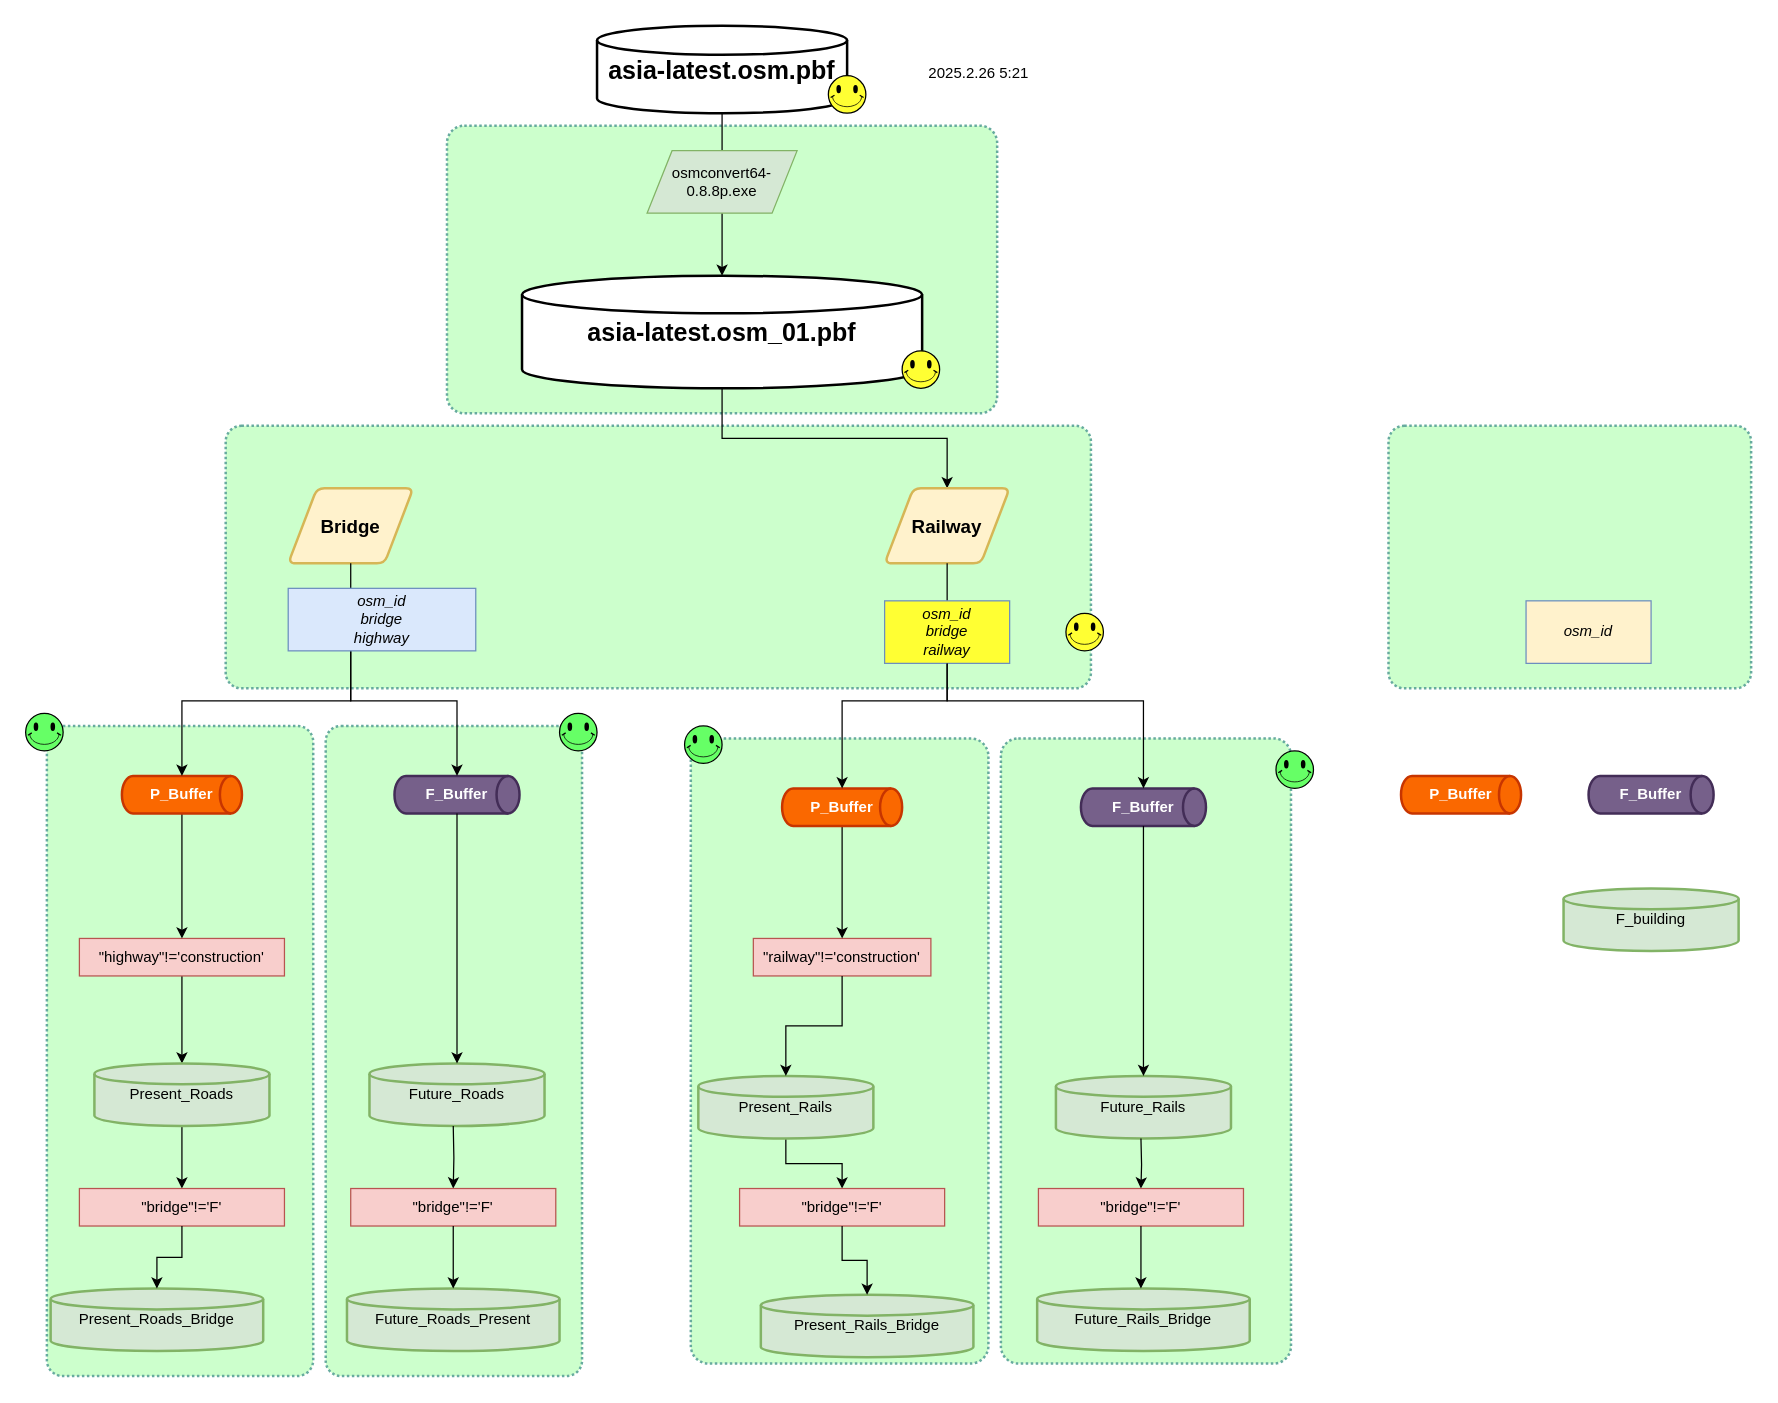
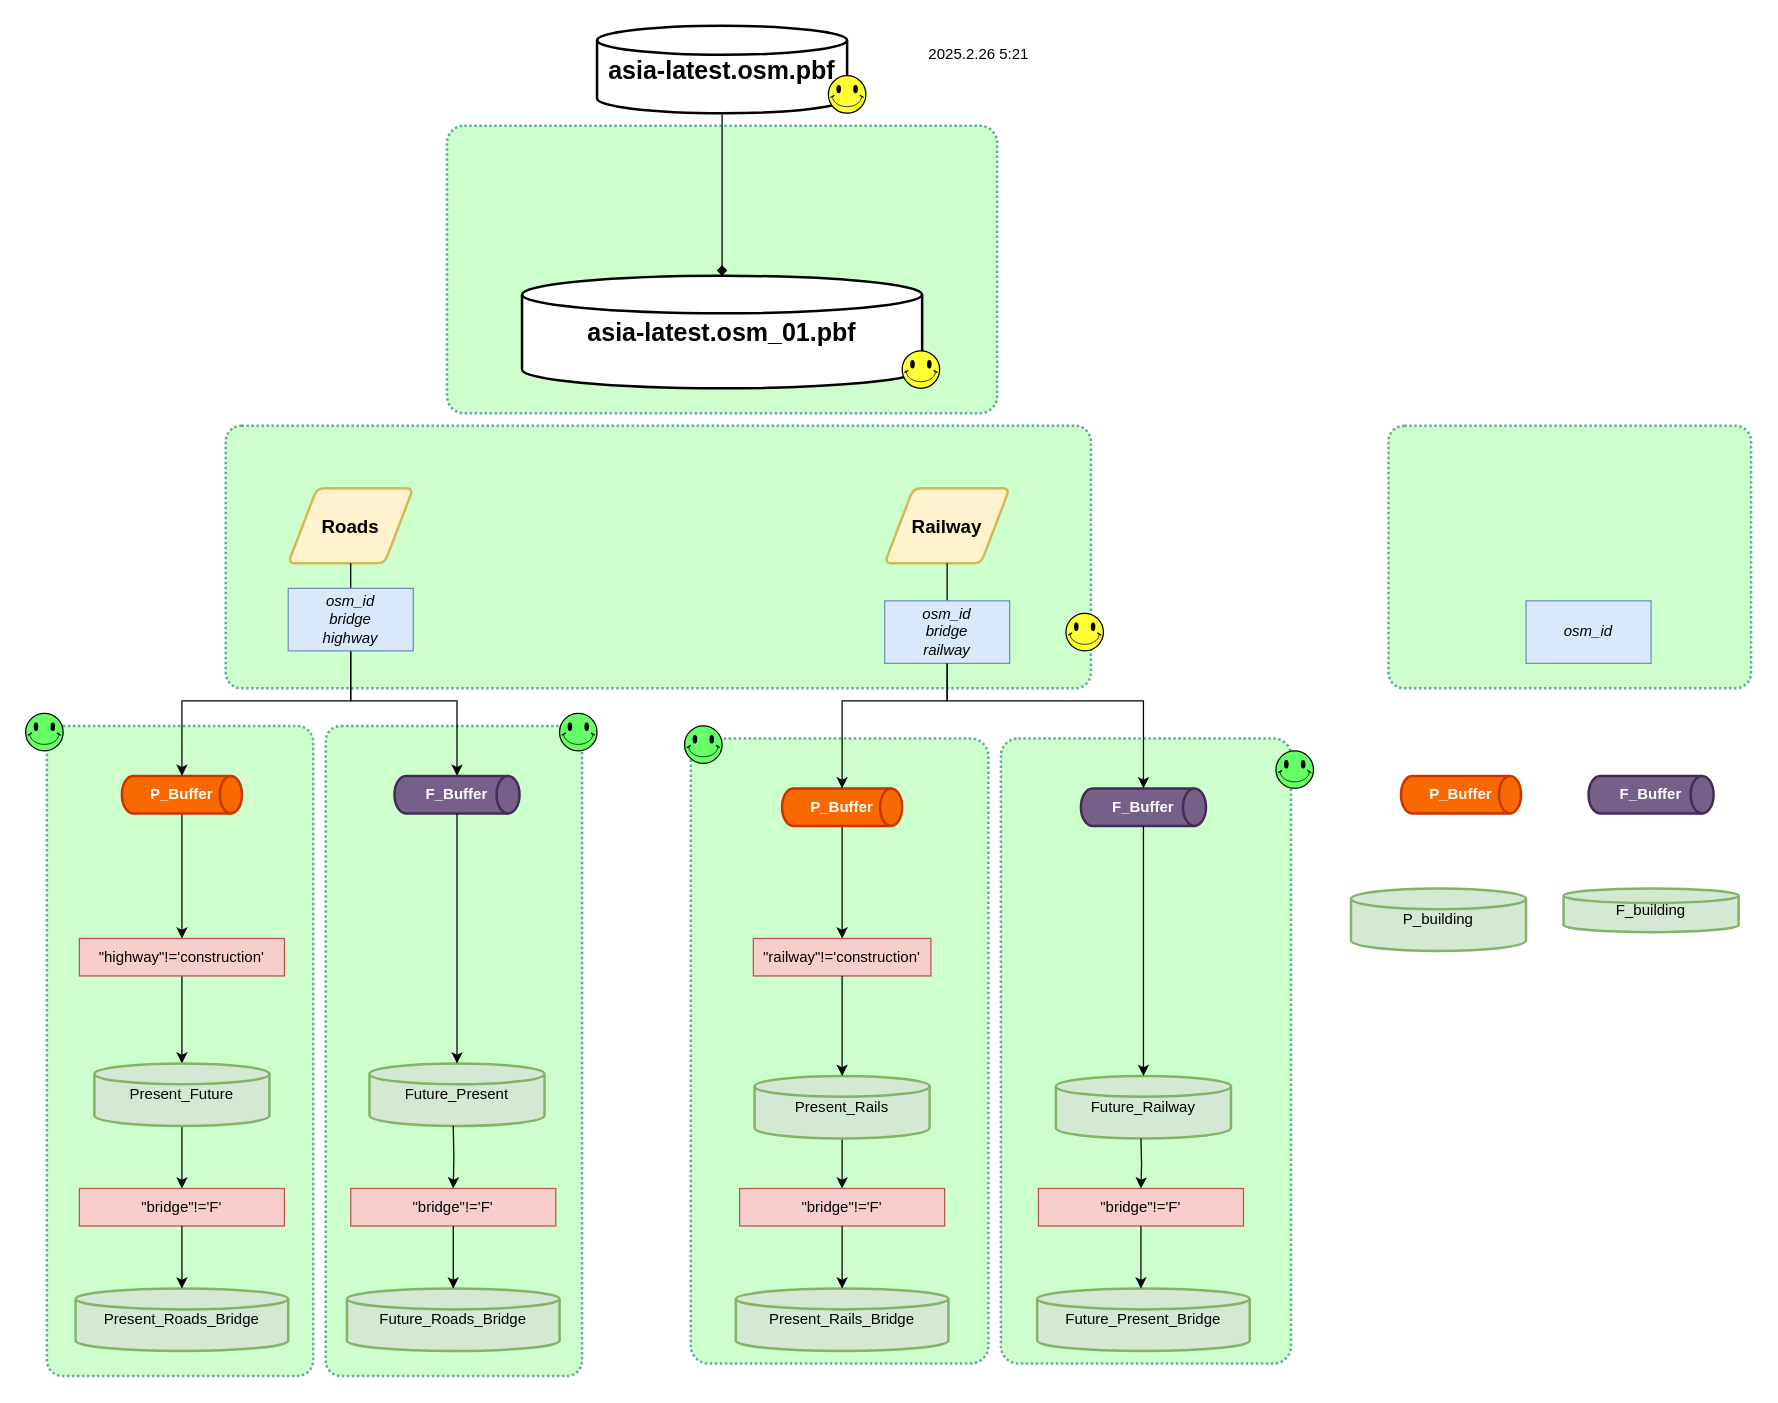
- <mxCell id="41" value="2025.2.26 5:21" style="text;html=1;align=center;verticalAlign=middle;resizable=0;points=[];autosize=1;strokeColor=none;fillColor=none;" vertex="1" parent="1"><mxGeometry x="732" y="43" width="100" height="30" as="geometry" /></mxCell>
+ <mxCell id="41" value="2025.2.26 5:21" style="text;html=1;align=center;verticalAlign=middle;resizable=0;points=[];autosize=1;strokeColor=none;fillColor=none;" vertex="1" parent="1"><mxGeometry x="732" y="28" width="100" height="30" as="geometry" /></mxCell>
- <mxCell id="13" value="osmconvert64-0.8.8p.exe" style="shape=parallelogram;perimeter=parallelogramPerimeter;whiteSpace=wrap;html=1;fixedSize=1;fillColor=#d5e8d4;strokeColor=#82b366;" vertex="1" parent="1"><mxGeometry x="517" y="120" width="120" height="50" as="geometry" /></mxCell>
- <mxCell id="12" style="edgeStyle=orthogonalEdgeStyle;rounded=0;orthogonalLoop=1;jettySize=auto;html=1;entryX=0.5;entryY=0;entryDx=0;entryDy=0;entryPerimeter=0;" edge="1" parent="1" source="9" target="11"><mxGeometry relative="1" as="geometry" /></mxCell>
+ <mxCell id="12" style="edgeStyle=orthogonalEdgeStyle;rounded=0;orthogonalLoop=1;jettySize=auto;html=1;entryX=0.5;entryY=0;entryDx=0;entryDy=0;entryPerimeter=0;endArrow=diamond;" edge="1" parent="1" source="9" target="11"><mxGeometry relative="1" as="geometry" /></mxCell>
- <mxCell id="10" style="edgeStyle=orthogonalEdgeStyle;rounded=0;orthogonalLoop=1;jettySize=auto;html=1;entryX=0.5;entryY=0;entryDx=0;entryDy=0;" edge="1" parent="1" source="11" target="15"><mxGeometry relative="1" as="geometry" /></mxCell>
- <mxCell id="14" value="Bridge" style="shape=parallelogram;html=1;strokeWidth=2;perimeter=parallelogramPerimeter;whiteSpace=wrap;rounded=1;arcSize=12;size=0.23;fontSize=15;fontStyle=1;fillColor=#fff2cc;strokeColor=#d6b656;" vertex="1" parent="1"><mxGeometry x="230" y="390" width="100" height="60" as="geometry" /></mxCell>
+ <mxCell id="14" value="Roads" style="shape=parallelogram;html=1;strokeWidth=2;perimeter=parallelogramPerimeter;whiteSpace=wrap;rounded=1;arcSize=12;size=0.23;fontSize=15;fontStyle=1;fillColor=#fff2cc;strokeColor=#d6b656;" vertex="1" parent="1"><mxGeometry x="230" y="390" width="100" height="60" as="geometry" /></mxCell>
- <mxCell id="31" value="osm_id&lt;div&gt;bridge&lt;/div&gt;&lt;div&gt;highway&lt;/div&gt;" style="rounded=0;whiteSpace=wrap;html=1;fontStyle=2;spacing=2;fillColor=#dae8fc;strokeColor=#6c8ebf;" vertex="1" parent="1"><mxGeometry x="230" y="470" width="150" height="50" as="geometry" /></mxCell>
+ <mxCell id="31" value="osm_id&lt;div&gt;bridge&lt;/div&gt;&lt;div&gt;highway&lt;/div&gt;" style="rounded=0;whiteSpace=wrap;html=1;fontStyle=2;spacing=2;fillColor=#dae8fc;strokeColor=#6c8ebf;" vertex="1" parent="1"><mxGeometry x="230" y="470" width="100" height="50" as="geometry" /></mxCell>
- <mxCell id="37" value="osm_id&lt;div&gt;bridge&lt;/div&gt;&lt;div&gt;railway&lt;/div&gt;" style="rounded=0;whiteSpace=wrap;html=1;fontStyle=2;spacing=2;fillColor=#ffff33;strokeColor=#6c8ebf;" vertex="1" parent="1"><mxGeometry x="707" y="480" width="100" height="50" as="geometry" /></mxCell>
+ <mxCell id="37" value="osm_id&lt;div&gt;bridge&lt;/div&gt;&lt;div&gt;railway&lt;/div&gt;" style="rounded=0;whiteSpace=wrap;html=1;fontStyle=2;spacing=2;fillColor=#dae8fc;strokeColor=#6c8ebf;" vertex="1" parent="1"><mxGeometry x="707" y="480" width="100" height="50" as="geometry" /></mxCell>
- <mxCell id="62" value="osm_id" style="rounded=0;whiteSpace=wrap;html=1;fontStyle=2;spacing=2;fillColor=#fff2cc;strokeColor=#6c8ebf;" vertex="1" parent="1"><mxGeometry x="1220" y="480" width="100" height="50" as="geometry" /></mxCell>
+ <mxCell id="62" value="osm_id" style="rounded=0;whiteSpace=wrap;html=1;fontStyle=2;spacing=2;fillColor=#dae8fc;strokeColor=#6c8ebf;" vertex="1" parent="1"><mxGeometry x="1220" y="480" width="100" height="50" as="geometry" /></mxCell>
+ <mxCell id="65" value="P_building" style="strokeWidth=2;html=1;shape=mxgraph.flowchart.database;whiteSpace=wrap;fillColor=#d5e8d4;strokeColor=#82b366;" vertex="1" parent="1"><mxGeometry x="1080" y="710" width="140" height="50" as="geometry" /></mxCell>
- <mxCell id="66" value="F_building" style="strokeWidth=2;html=1;shape=mxgraph.flowchart.database;whiteSpace=wrap;fillColor=#d5e8d4;strokeColor=#82b366;" vertex="1" parent="1"><mxGeometry x="1250" y="710" width="140" height="50" as="geometry" /></mxCell>
+ <mxCell id="66" value="F_building" style="strokeWidth=2;html=1;shape=mxgraph.flowchart.database;whiteSpace=wrap;fillColor=#d5e8d4;strokeColor=#82b366;" vertex="1" parent="1"><mxGeometry x="1250" y="710" width="140" height="35" as="geometry" /></mxCell>
- <mxCell id="20" value="Present_Roads" style="strokeWidth=2;html=1;shape=mxgraph.flowchart.database;whiteSpace=wrap;fillColor=#d5e8d4;strokeColor=#82b366;" vertex="1" parent="1"><mxGeometry x="75" y="850" width="140" height="50" as="geometry" /></mxCell>
+ <mxCell id="20" value="Present_Future" style="strokeWidth=2;html=1;shape=mxgraph.flowchart.database;whiteSpace=wrap;fillColor=#d5e8d4;strokeColor=#82b366;" vertex="1" parent="1"><mxGeometry x="75" y="850" width="140" height="50" as="geometry" /></mxCell>
- <mxCell id="23" value="Future_Roads" style="strokeWidth=2;html=1;shape=mxgraph.flowchart.database;whiteSpace=wrap;fillColor=#d5e8d4;strokeColor=#82b366;" vertex="1" parent="1"><mxGeometry x="295" y="850" width="140" height="50" as="geometry" /></mxCell>
+ <mxCell id="23" value="Future_Present" style="strokeWidth=2;html=1;shape=mxgraph.flowchart.database;whiteSpace=wrap;fillColor=#d5e8d4;strokeColor=#82b366;" vertex="1" parent="1"><mxGeometry x="295" y="850" width="140" height="50" as="geometry" /></mxCell>
- <mxCell id="22" value="Present_Rails" style="strokeWidth=2;html=1;shape=mxgraph.flowchart.database;whiteSpace=wrap;fillColor=#d5e8d4;strokeColor=#82b366;" vertex="1" parent="1"><mxGeometry x="558" y="860" width="140" height="50" as="geometry" /></mxCell>
+ <mxCell id="22" value="Present_Rails" style="strokeWidth=2;html=1;shape=mxgraph.flowchart.database;whiteSpace=wrap;fillColor=#d5e8d4;strokeColor=#82b366;" vertex="1" parent="1"><mxGeometry x="603" y="860" width="140" height="50" as="geometry" /></mxCell>
- <mxCell id="24" value="Future_Rails" style="strokeWidth=2;html=1;shape=mxgraph.flowchart.database;whiteSpace=wrap;fillColor=#d5e8d4;strokeColor=#82b366;" vertex="1" parent="1"><mxGeometry x="844" y="860" width="140" height="50" as="geometry" /></mxCell>
+ <mxCell id="24" value="Future_Railway" style="strokeWidth=2;html=1;shape=mxgraph.flowchart.database;whiteSpace=wrap;fillColor=#d5e8d4;strokeColor=#82b366;" vertex="1" parent="1"><mxGeometry x="844" y="860" width="140" height="50" as="geometry" /></mxCell>
- <mxCell id="45" value="Present_Roads_Bridge" style="strokeWidth=2;html=1;shape=mxgraph.flowchart.database;whiteSpace=wrap;fillColor=#d5e8d4;strokeColor=#82b366;" vertex="1" parent="1"><mxGeometry x="40" y="1030" width="170" height="50" as="geometry" /></mxCell>
+ <mxCell id="45" value="Present_Roads_Bridge" style="strokeWidth=2;html=1;shape=mxgraph.flowchart.database;whiteSpace=wrap;fillColor=#d5e8d4;strokeColor=#82b366;" vertex="1" parent="1"><mxGeometry x="60" y="1030" width="170" height="50" as="geometry" /></mxCell>
- <mxCell id="46" value="Future_Roads_Present" style="strokeWidth=2;html=1;shape=mxgraph.flowchart.database;whiteSpace=wrap;fillColor=#d5e8d4;strokeColor=#82b366;" vertex="1" parent="1"><mxGeometry x="277" y="1030" width="170" height="50" as="geometry" /></mxCell>
+ <mxCell id="46" value="Future_Roads_Bridge" style="strokeWidth=2;html=1;shape=mxgraph.flowchart.database;whiteSpace=wrap;fillColor=#d5e8d4;strokeColor=#82b366;" vertex="1" parent="1"><mxGeometry x="277" y="1030" width="170" height="50" as="geometry" /></mxCell>
- <mxCell id="47" value="Future_Rails_Bridge" style="strokeWidth=2;html=1;shape=mxgraph.flowchart.database;whiteSpace=wrap;fillColor=#d5e8d4;strokeColor=#82b366;" vertex="1" parent="1"><mxGeometry x="829" y="1030" width="170" height="50" as="geometry" /></mxCell>
+ <mxCell id="47" value="Future_Present_Bridge" style="strokeWidth=2;html=1;shape=mxgraph.flowchart.database;whiteSpace=wrap;fillColor=#d5e8d4;strokeColor=#82b366;" vertex="1" parent="1"><mxGeometry x="829" y="1030" width="170" height="50" as="geometry" /></mxCell>
- <mxCell id="48" value="Present_Rails_Bridge" style="strokeWidth=2;html=1;shape=mxgraph.flowchart.database;whiteSpace=wrap;fillColor=#d5e8d4;strokeColor=#82b366;" vertex="1" parent="1"><mxGeometry x="608" y="1035" width="170" height="50" as="geometry" /></mxCell>
+ <mxCell id="48" value="Present_Rails_Bridge" style="strokeWidth=2;html=1;shape=mxgraph.flowchart.database;whiteSpace=wrap;fillColor=#d5e8d4;strokeColor=#82b366;" vertex="1" parent="1"><mxGeometry x="588" y="1030" width="170" height="50" as="geometry" /></mxCell>
